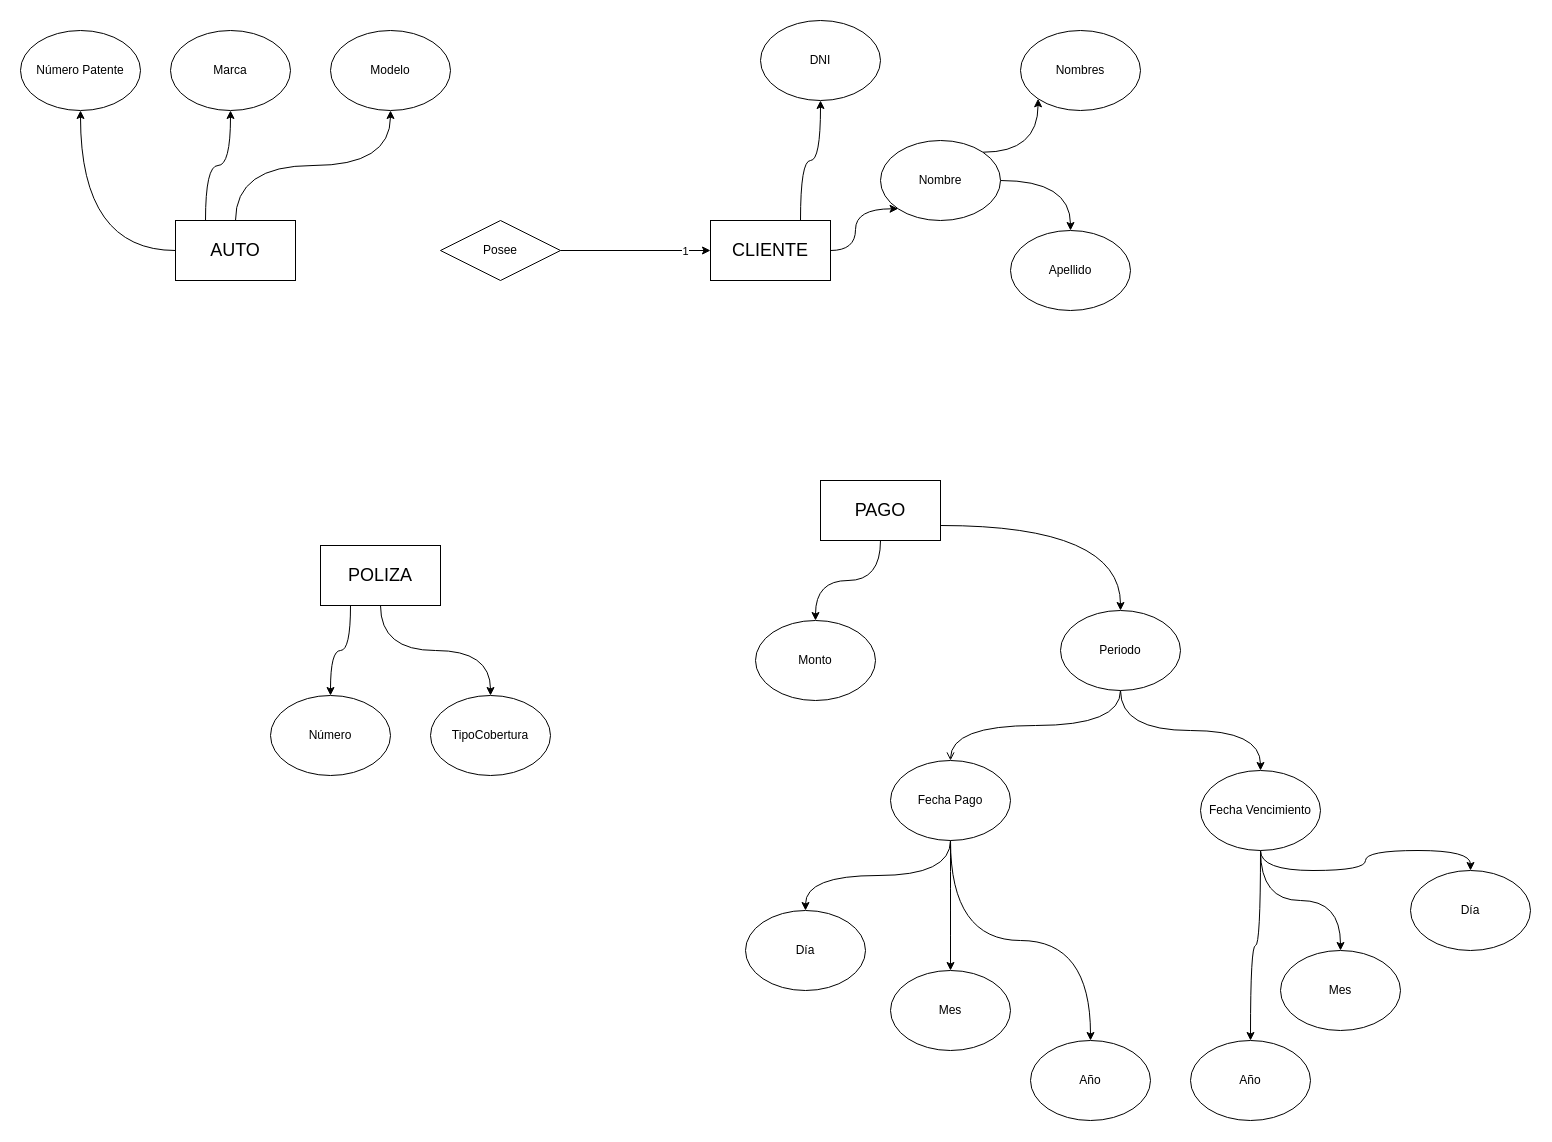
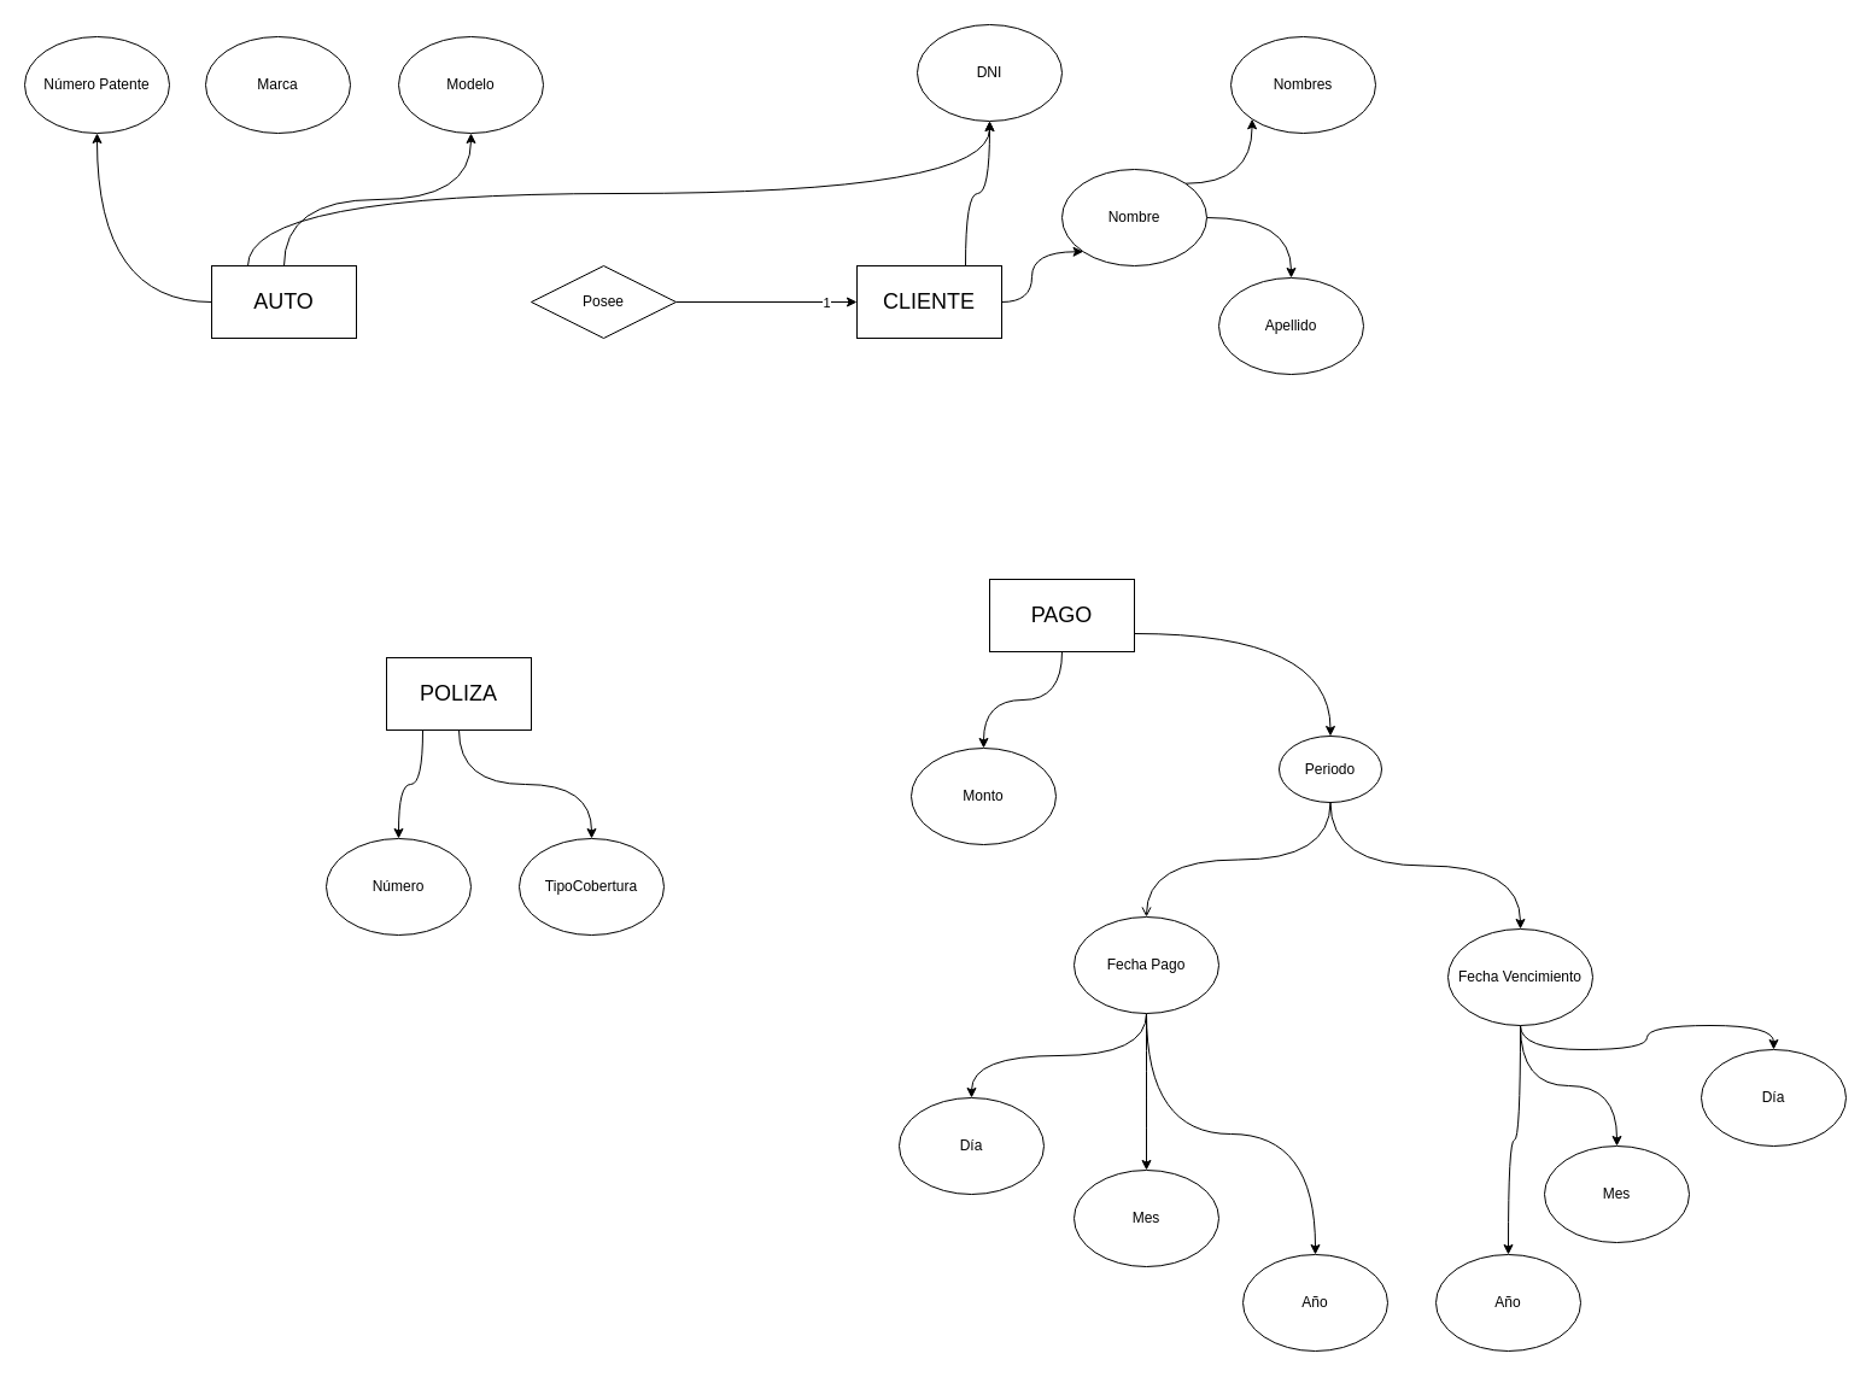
- <mxCell id="3" style="edgeStyle=orthogonalEdgeStyle;orthogonalLoop=1;jettySize=auto;html=1;exitX=0.25;exitY=0;exitDx=0;exitDy=0;entryX=0.5;entryY=1;entryDx=0;entryDy=0;curved=1;strokeColor=default;" edge="1" parent="1" source="5" target="16"><mxGeometry relative="1" as="geometry" /></mxCell>
+ <mxCell id="3" style="edgeStyle=orthogonalEdgeStyle;orthogonalLoop=1;jettySize=auto;html=1;exitX=0.25;exitY=0;exitDx=0;exitDy=0;curved=1;strokeColor=default;" edge="1" parent="1" source="5" target="18"><mxGeometry relative="1" as="geometry" /></mxCell>
- <mxCell id="29" value="Periodo" style="ellipse;whiteSpace=wrap;html=1;" vertex="1" parent="1"><mxGeometry x="1060" y="610" width="120" height="80" as="geometry" /></mxCell>
+ <mxCell id="29" value="Periodo" style="ellipse;whiteSpace=wrap;html=1;" vertex="1" parent="1"><mxGeometry x="1060" y="610" width="85" height="55" as="geometry" /></mxCell>
